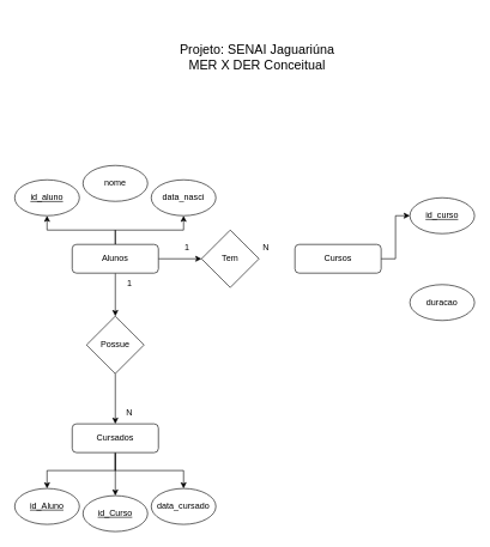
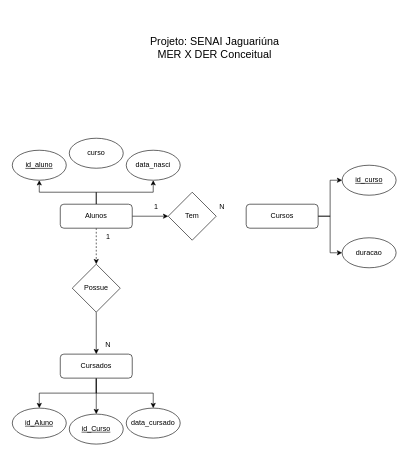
- <mxCell id="22" value="nome" style="ellipse;whiteSpace=wrap;html=1;" vertex="1" parent="1"><mxGeometry x="115" y="230" width="90" height="50" as="geometry" /></mxCell>
+ <mxCell id="22" value="curso" style="ellipse;whiteSpace=wrap;html=1;" vertex="1" parent="1"><mxGeometry x="115" y="230" width="90" height="50" as="geometry" /></mxCell>
- <mxCell id="3" style="edgeStyle=orthogonalEdgeStyle;rounded=0;orthogonalLoop=1;jettySize=auto;html=1;entryX=0.5;entryY=0;entryDx=0;entryDy=0;" edge="1" parent="1" source="6" target="19"><mxGeometry relative="1" as="geometry" /></mxCell>
+ <mxCell id="3" style="edgeStyle=orthogonalEdgeStyle;rounded=0;orthogonalLoop=1;jettySize=auto;html=1;entryX=0.5;entryY=0;entryDx=0;entryDy=0;dashed=1;" edge="1" parent="1" source="6" target="19"><mxGeometry relative="1" as="geometry" /></mxCell>
+ <mxCell id="8" style="edgeStyle=orthogonalEdgeStyle;rounded=0;orthogonalLoop=1;jettySize=auto;html=1;entryX=0;entryY=0.5;entryDx=0;entryDy=0;" edge="1" parent="1" source="9" target="28"><mxGeometry relative="1" as="geometry" /></mxCell>
